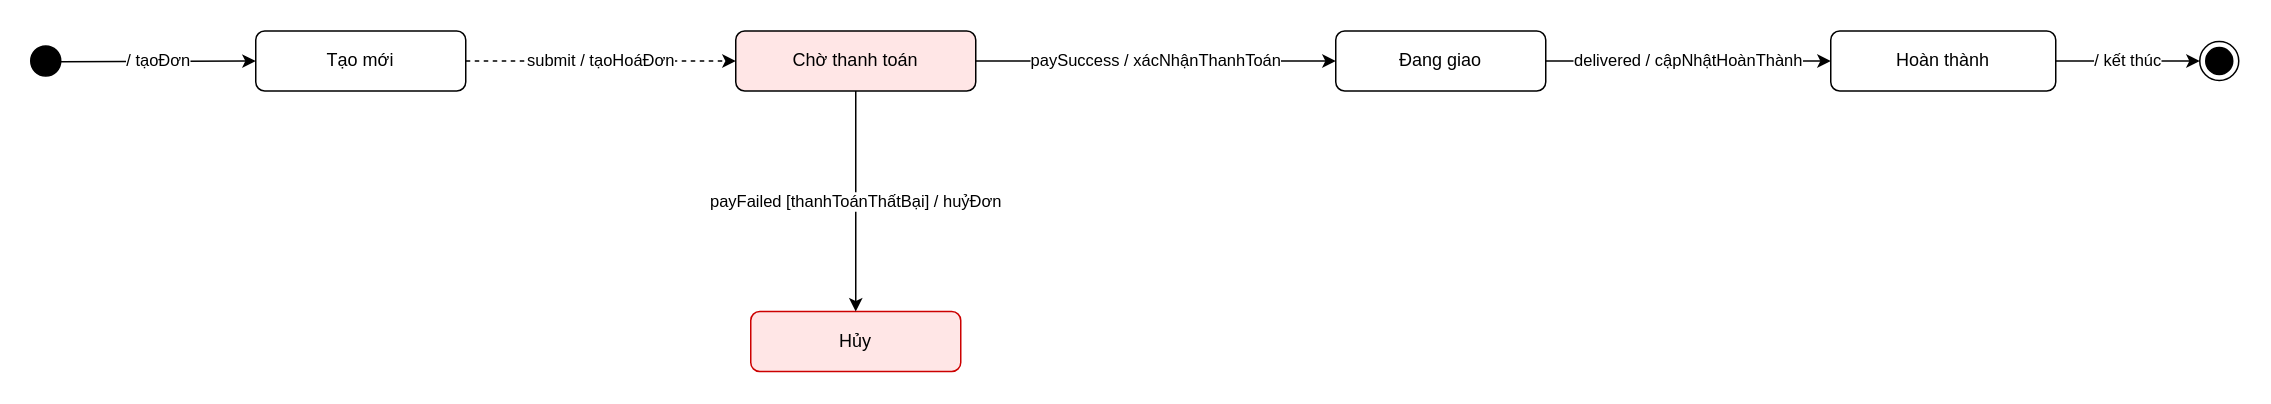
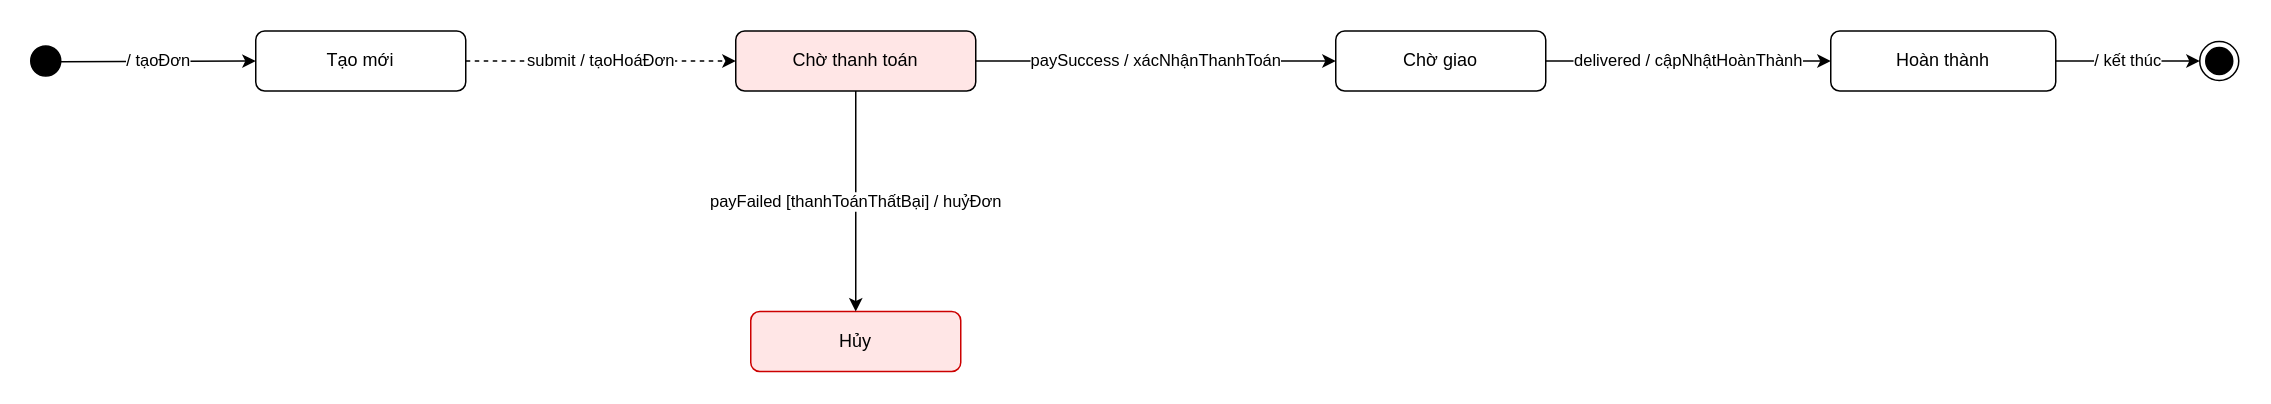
- <mxCell id="5" value="Đang giao" style="rounded=1;whiteSpace=wrap;html=1;" parent="1" vertex="1"><mxGeometry x="890" y="20" width="140" height="40" as="geometry" /></mxCell>
+ <mxCell id="5" value="Chờ giao" style="rounded=1;whiteSpace=wrap;html=1;" parent="1" vertex="1"><mxGeometry x="890" y="20" width="140" height="40" as="geometry" /></mxCell>
